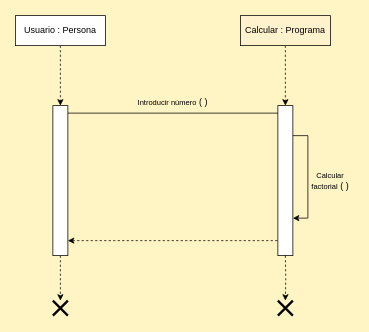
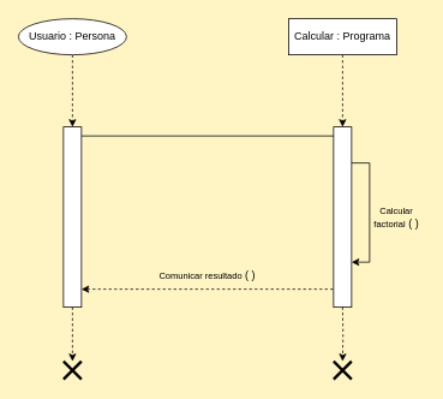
- <mxCell id="3" value="Usuario : Persona" style="rounded=0;whiteSpace=wrap;html=1;" parent="1" vertex="1"><mxGeometry x="20" y="20" width="120" height="40" as="geometry" /></mxCell>
+ <mxCell id="3" value="Usuario : Persona" style="ellipse;whiteSpace=wrap;html=1;" parent="1" vertex="1"><mxGeometry x="20" y="20" width="120" height="40" as="geometry" /></mxCell>
- <mxCell id="5" value="Calcular : Programa" style="rounded=0;whiteSpace=wrap;html=1;fillColor=#fff2cc;" parent="1" vertex="1"><mxGeometry x="320" y="20" width="120" height="40" as="geometry" /></mxCell>
+ <mxCell id="5" value="Calcular : Programa" style="rounded=0;whiteSpace=wrap;html=1;" parent="1" vertex="1"><mxGeometry x="320" y="20" width="120" height="40" as="geometry" /></mxCell>
- <mxCell id="10" value="&lt;font style=&quot;font-size: 10px;&quot;&gt;Introducir número&lt;/font&gt; ( )" style="text;html=1;align=center;verticalAlign=middle;whiteSpace=wrap;rounded=0;" parent="1" vertex="1"><mxGeometry x="180" y="120" width="100" height="30" as="geometry" /></mxCell>
+ <mxCell id="13" value="&lt;font style=&quot;font-size: 10px;&quot;&gt;Comunicar resultado&lt;/font&gt; ( )" style="text;html=1;align=center;verticalAlign=middle;whiteSpace=wrap;rounded=0;" parent="1" vertex="1"><mxGeometry x="170" y="290" width="120" height="30" as="geometry" /></mxCell>
